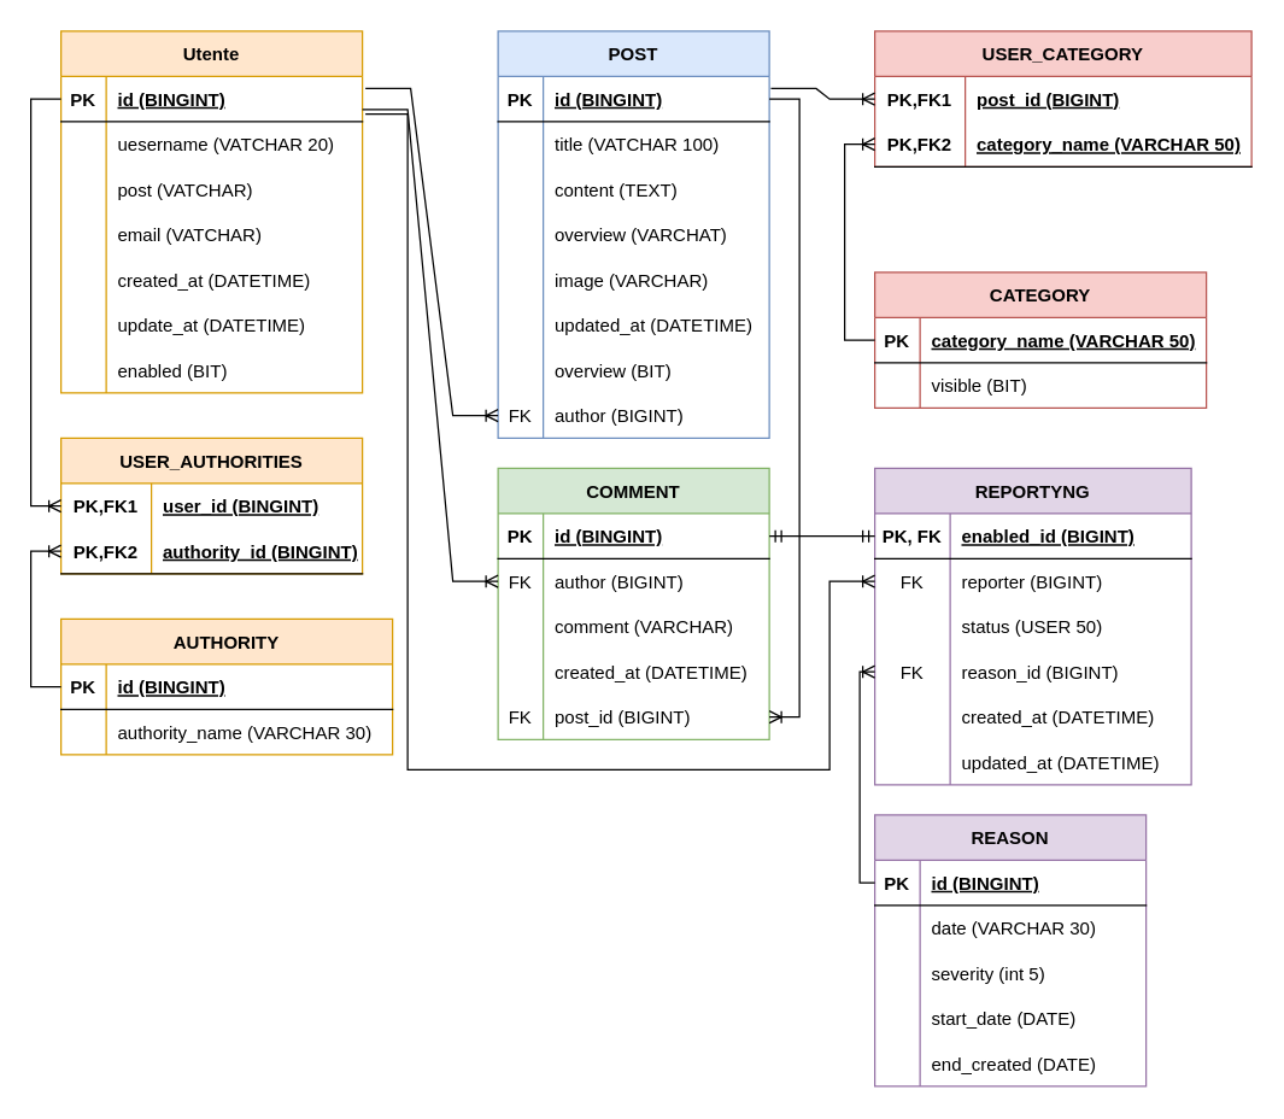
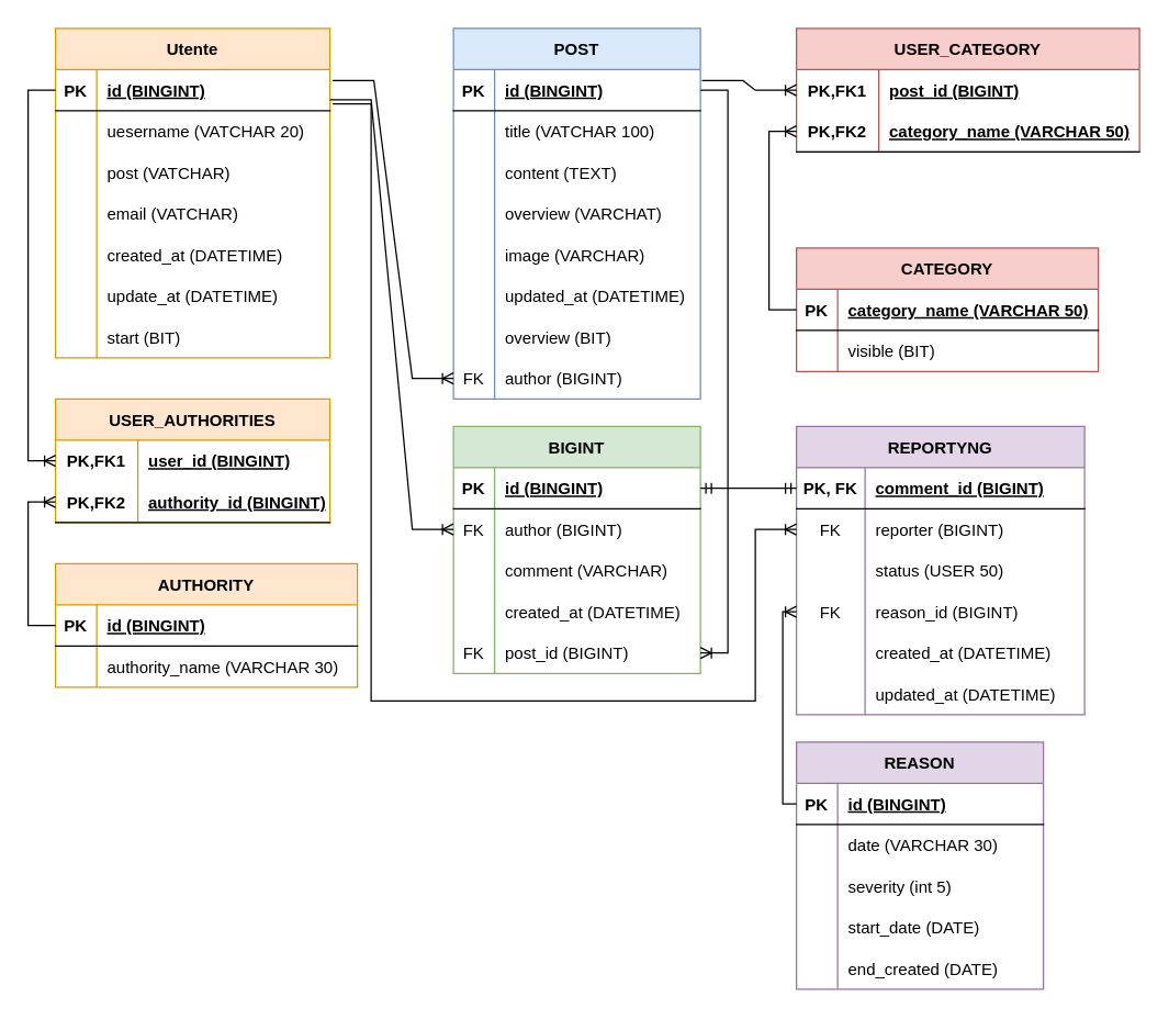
- <mxCell id="23" value="enabled (BIT)" style="shape=partialRectangle;connectable=0;fillColor=none;top=0;left=0;bottom=0;right=0;align=left;spacingLeft=6;overflow=hidden;" parent="21" vertex="1"><mxGeometry x="30" width="170" height="30" as="geometry"><mxRectangle width="170" height="30" as="alternateBounds" /></mxGeometry></mxCell>
+ <mxCell id="23" value="start (BIT)" style="shape=partialRectangle;connectable=0;fillColor=none;top=0;left=0;bottom=0;right=0;align=left;spacingLeft=6;overflow=hidden;" parent="21" vertex="1"><mxGeometry x="30" width="170" height="30" as="geometry"><mxRectangle width="170" height="30" as="alternateBounds" /></mxGeometry></mxCell>
- <mxCell id="66" value="COMMENT" style="shape=table;startSize=30;container=1;collapsible=1;childLayout=tableLayout;fixedRows=1;rowLines=0;fontStyle=1;align=center;resizeLast=1;fillColor=#d5e8d4;strokeColor=#82b366;" vertex="1" parent="1"><mxGeometry x="330" y="310" width="180" height="180" as="geometry" /></mxCell>
+ <mxCell id="66" value="BIGINT" style="shape=table;startSize=30;container=1;collapsible=1;childLayout=tableLayout;fixedRows=1;rowLines=0;fontStyle=1;align=center;resizeLast=1;fillColor=#d5e8d4;strokeColor=#82b366;" vertex="1" parent="1"><mxGeometry x="330" y="310" width="180" height="180" as="geometry" /></mxCell>
- <mxCell id="103" value="enabled_id (BIGINT)" style="shape=partialRectangle;connectable=0;fillColor=none;top=0;left=0;bottom=0;right=0;align=left;spacingLeft=6;fontStyle=5;overflow=hidden;" vertex="1" parent="101"><mxGeometry x="50" width="160" height="30" as="geometry"><mxRectangle width="160" height="30" as="alternateBounds" /></mxGeometry></mxCell>
+ <mxCell id="103" value="comment_id (BIGINT)" style="shape=partialRectangle;connectable=0;fillColor=none;top=0;left=0;bottom=0;right=0;align=left;spacingLeft=6;fontStyle=5;overflow=hidden;" vertex="1" parent="101"><mxGeometry x="50" width="160" height="30" as="geometry"><mxRectangle width="160" height="30" as="alternateBounds" /></mxGeometry></mxCell>
